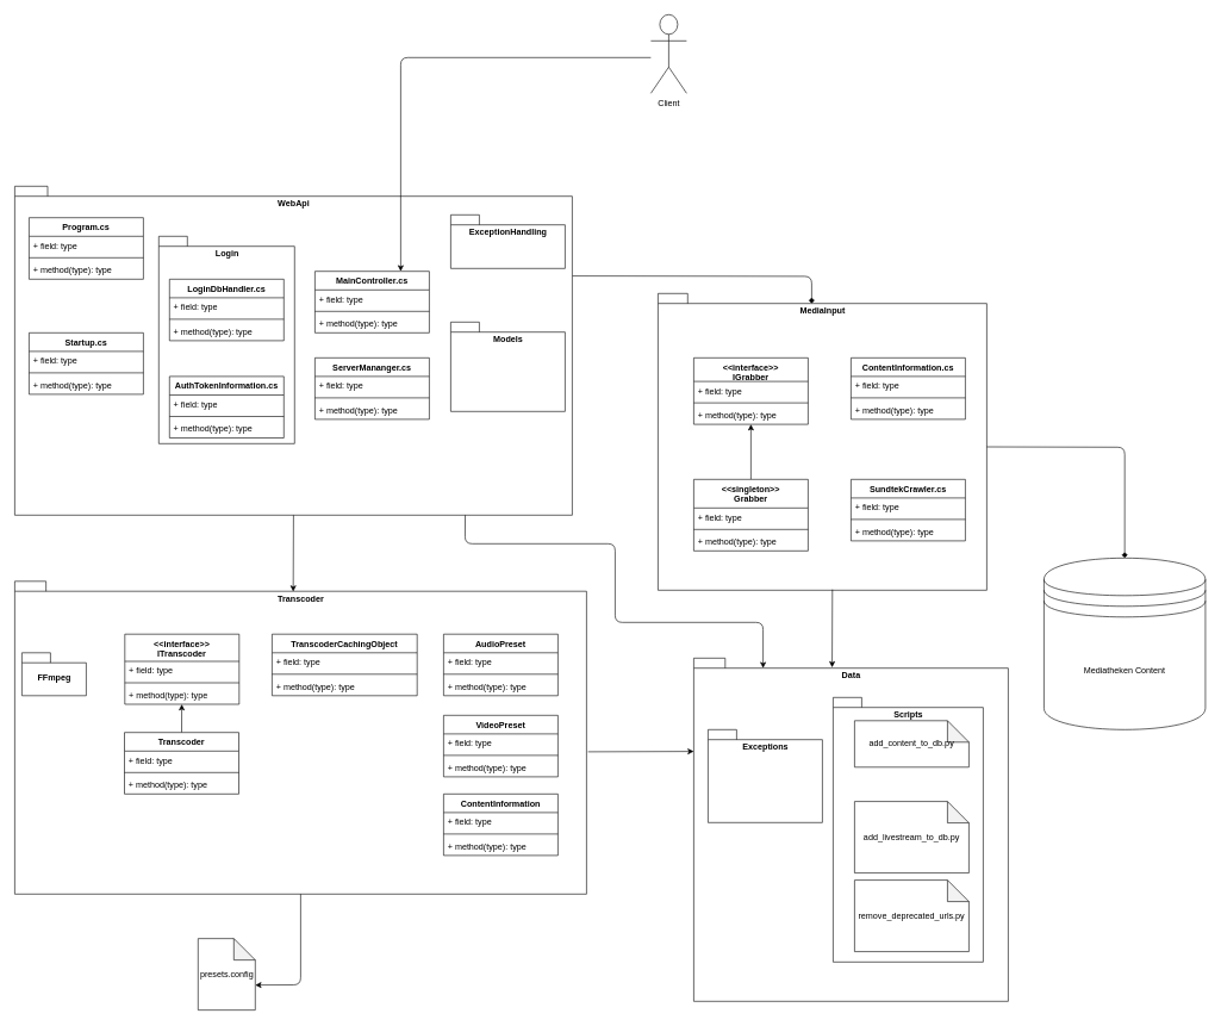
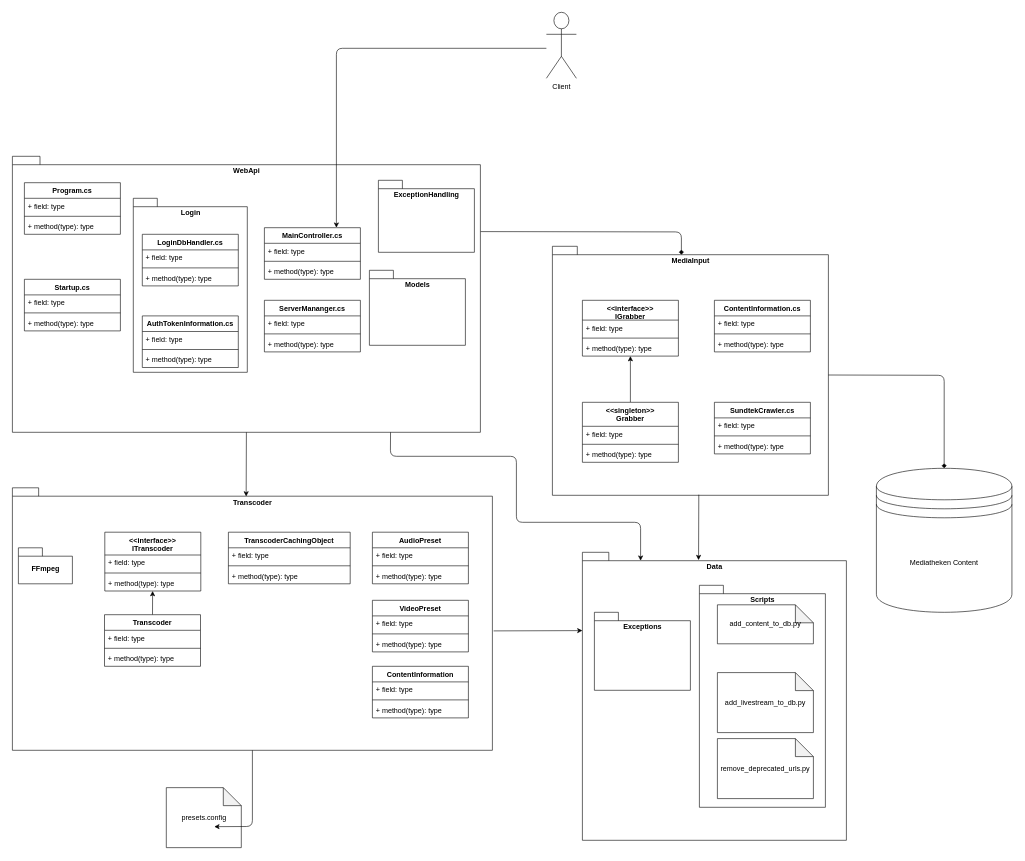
- <mxCell id="25" value="ExceptionHandling" style="shape=folder;fontStyle=1;spacingTop=10;tabWidth=40;tabHeight=14;tabPosition=left;html=1;verticalAlign=top;" parent="1" vertex="1"><mxGeometry x="630" y="300" width="160" height="75" as="geometry" /></mxCell>
+ <mxCell id="25" value="ExceptionHandling" style="shape=folder;fontStyle=1;spacingTop=10;tabWidth=40;tabHeight=14;tabPosition=left;html=1;verticalAlign=top;" parent="1" vertex="1"><mxGeometry x="630" y="300" width="160" height="120" as="geometry" /></mxCell>
- <mxCell id="28" value="Models" style="shape=folder;fontStyle=1;spacingTop=10;tabWidth=40;tabHeight=14;tabPosition=left;html=1;verticalAlign=top;" parent="1" vertex="1"><mxGeometry x="630" y="450" width="160" height="125" as="geometry" /></mxCell>
+ <mxCell id="28" value="Models" style="shape=folder;fontStyle=1;spacingTop=10;tabWidth=40;tabHeight=14;tabPosition=left;html=1;verticalAlign=top;" parent="1" vertex="1"><mxGeometry x="615" y="450" width="160" height="125" as="geometry" /></mxCell>
- <mxCell id="12" value="presets.config" style="shape=note;whiteSpace=wrap;html=1;backgroundOutline=1;darkOpacity=0.05;" parent="1" vertex="1"><mxGeometry x="276.5" y="1312.25" width="80" height="100" as="geometry" /></mxCell>
+ <mxCell id="12" value="presets.config" style="shape=note;whiteSpace=wrap;html=1;backgroundOutline=1;darkOpacity=0.05;" parent="1" vertex="1"><mxGeometry x="276.5" y="1312.25" width="125" height="100" as="geometry" /></mxCell>
